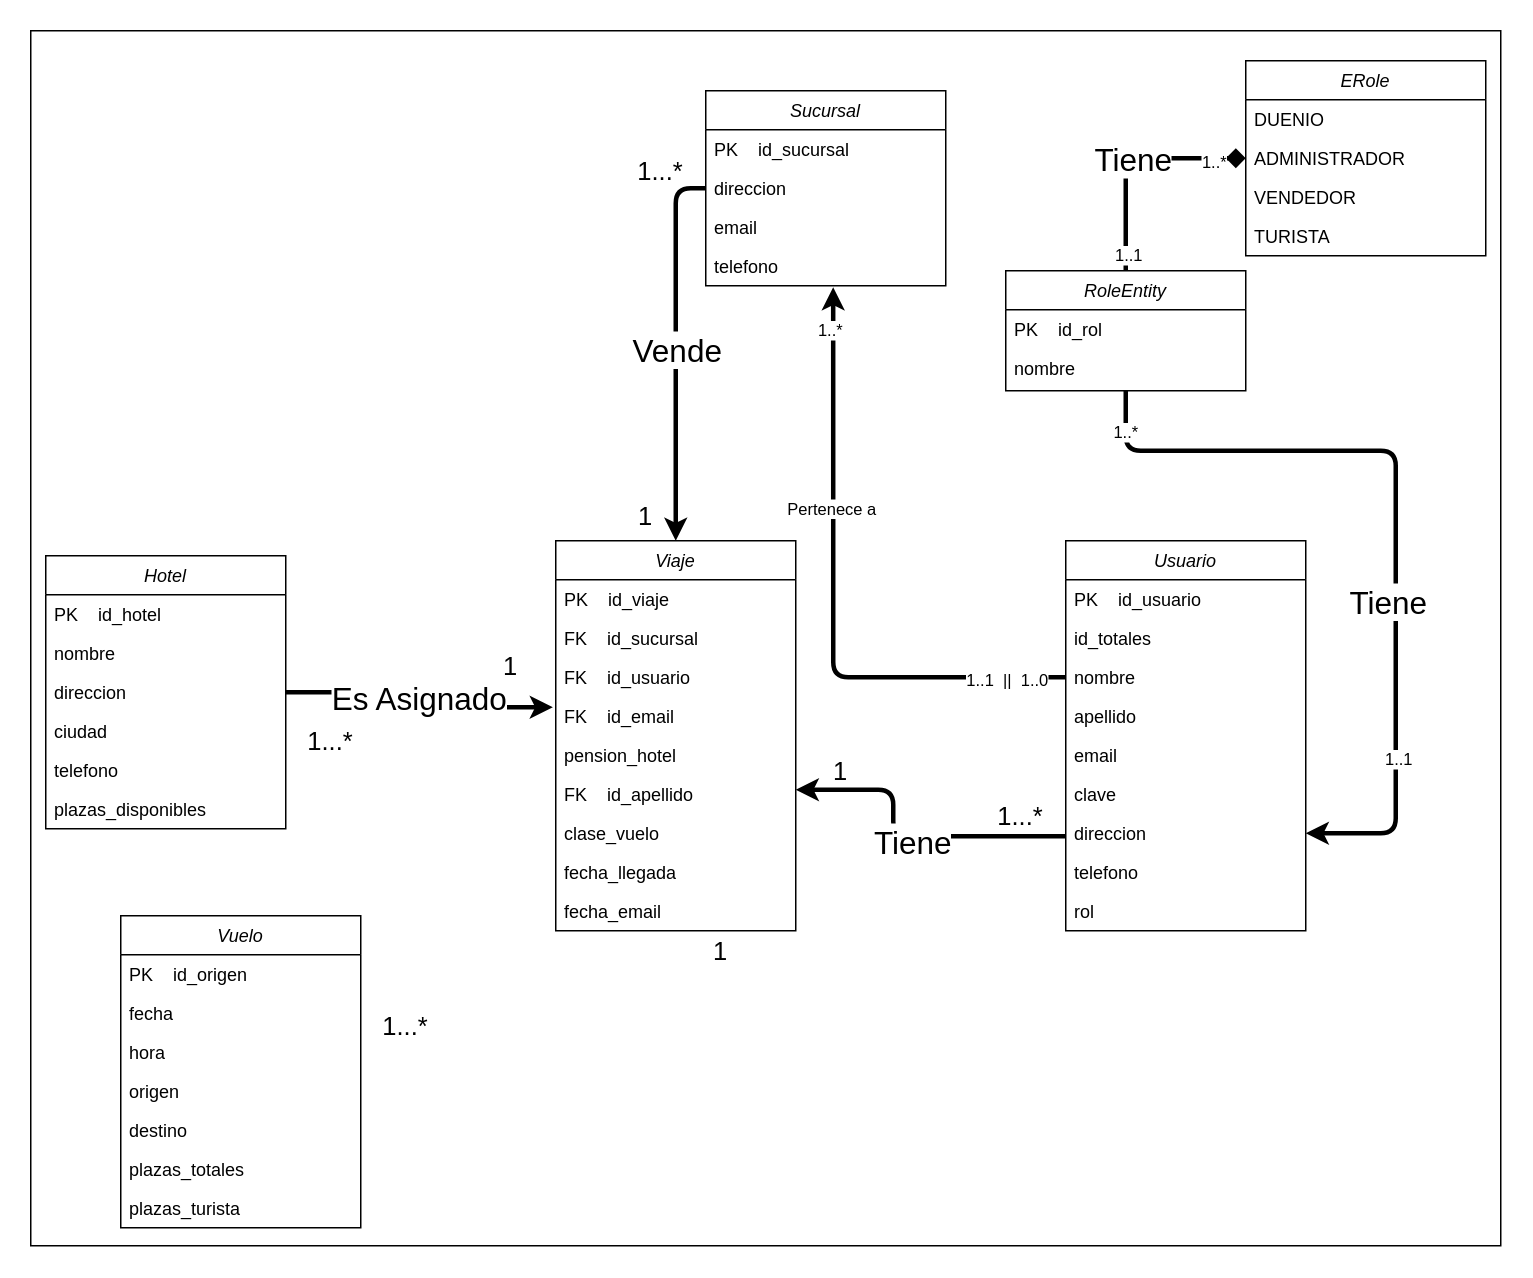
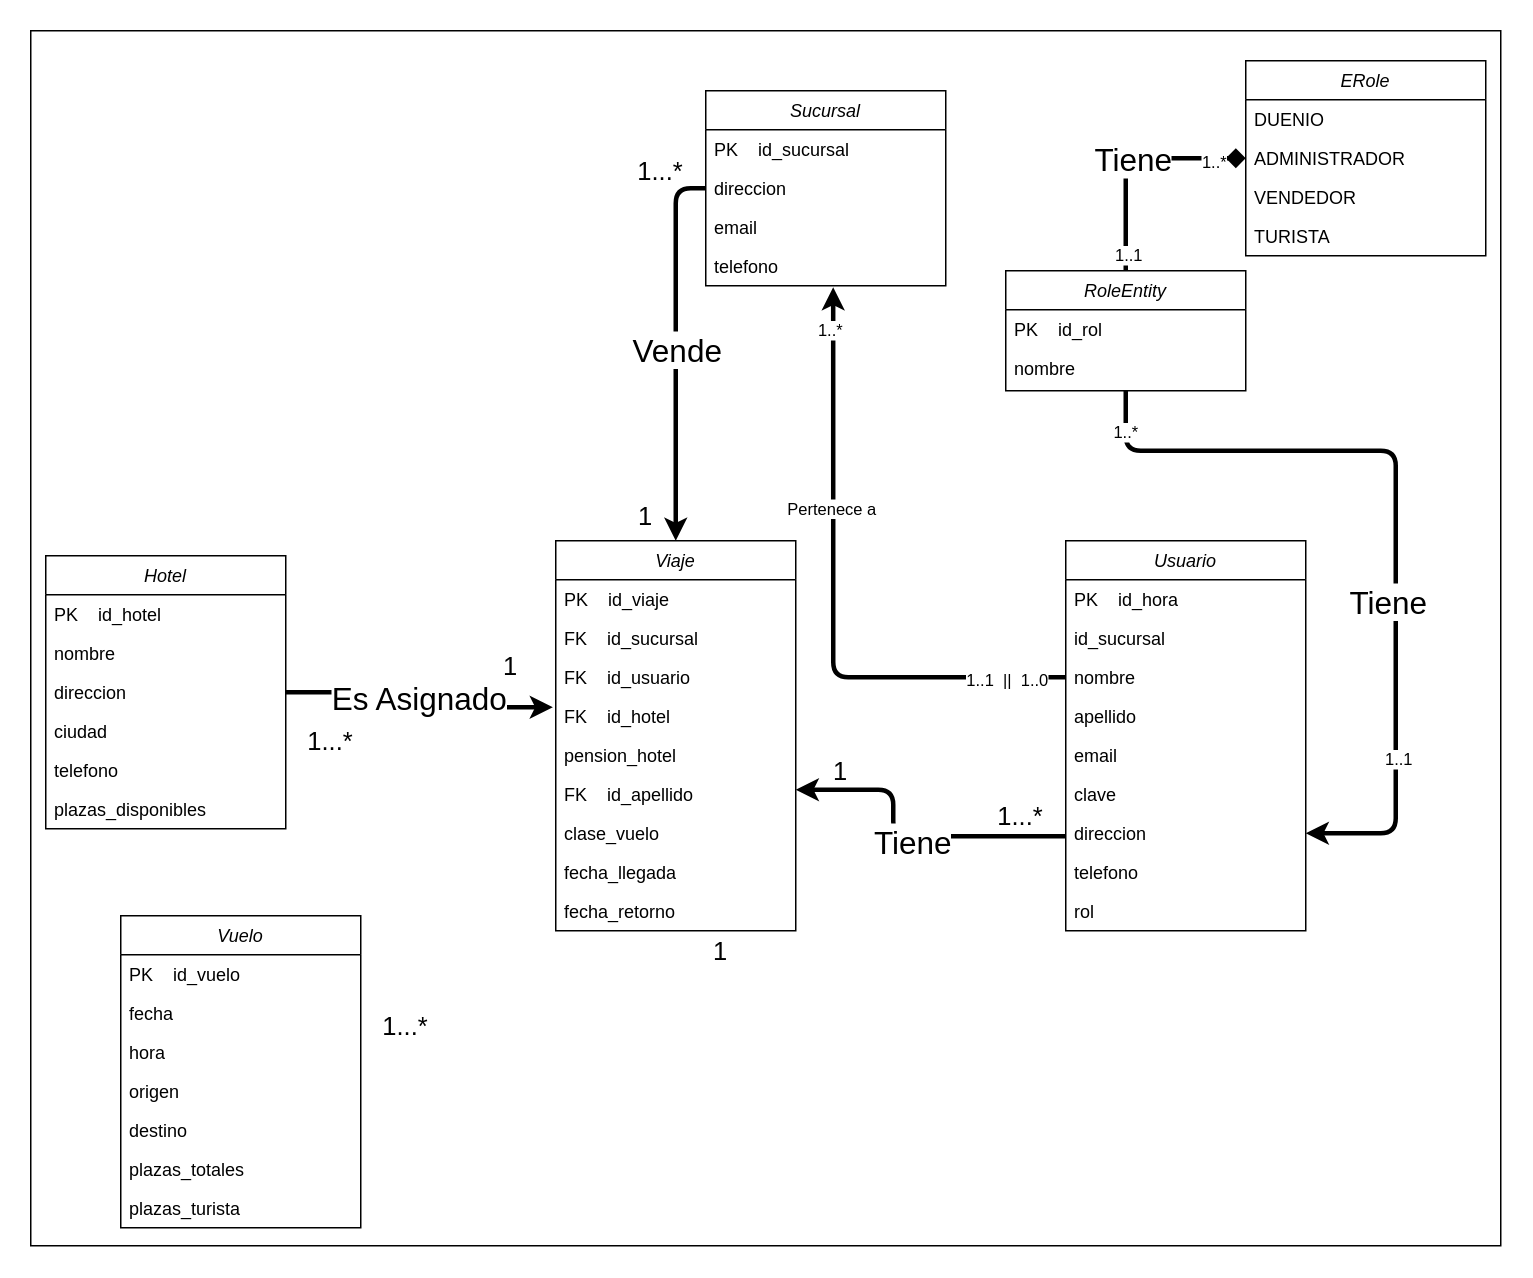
- <mxCell id="7" value="PK    id_usuario" style="text;align=left;verticalAlign=top;spacingLeft=4;spacingRight=4;overflow=hidden;rotatable=0;points=[[0,0.5],[1,0.5]];portConstraint=eastwest;" parent="6" vertex="1"><mxGeometry y="26" width="160" height="26" as="geometry" /></mxCell>
+ <mxCell id="7" value="PK    id_hora" style="text;align=left;verticalAlign=top;spacingLeft=4;spacingRight=4;overflow=hidden;rotatable=0;points=[[0,0.5],[1,0.5]];portConstraint=eastwest;" parent="6" vertex="1"><mxGeometry y="26" width="160" height="26" as="geometry" /></mxCell>
- <mxCell id="8" value="id_totales" style="text;align=left;verticalAlign=top;spacingLeft=4;spacingRight=4;overflow=hidden;rotatable=0;points=[[0,0.5],[1,0.5]];portConstraint=eastwest;rounded=0;shadow=0;html=0;" vertex="1" parent="6"><mxGeometry y="52" width="160" height="26" as="geometry" /></mxCell>
+ <mxCell id="8" value="id_sucursal" style="text;align=left;verticalAlign=top;spacingLeft=4;spacingRight=4;overflow=hidden;rotatable=0;points=[[0,0.5],[1,0.5]];portConstraint=eastwest;rounded=0;shadow=0;html=0;" vertex="1" parent="6"><mxGeometry y="52" width="160" height="26" as="geometry" /></mxCell>
- <mxCell id="44" value="FK    id_email" style="text;align=left;verticalAlign=top;spacingLeft=4;spacingRight=4;overflow=hidden;rotatable=0;points=[[0,0.5],[1,0.5]];portConstraint=eastwest;rounded=0;shadow=0;html=0;" parent="40" vertex="1"><mxGeometry y="104" width="160" height="26" as="geometry" /></mxCell>
+ <mxCell id="44" value="FK    id_hotel" style="text;align=left;verticalAlign=top;spacingLeft=4;spacingRight=4;overflow=hidden;rotatable=0;points=[[0,0.5],[1,0.5]];portConstraint=eastwest;rounded=0;shadow=0;html=0;" parent="40" vertex="1"><mxGeometry y="104" width="160" height="26" as="geometry" /></mxCell>
- <mxCell id="49" value="fecha_email" style="text;align=left;verticalAlign=top;spacingLeft=4;spacingRight=4;overflow=hidden;rotatable=0;points=[[0,0.5],[1,0.5]];portConstraint=eastwest;rounded=0;shadow=0;html=0;" parent="40" vertex="1"><mxGeometry y="234" width="160" height="26" as="geometry" /></mxCell>
+ <mxCell id="49" value="fecha_retorno" style="text;align=left;verticalAlign=top;spacingLeft=4;spacingRight=4;overflow=hidden;rotatable=0;points=[[0,0.5],[1,0.5]];portConstraint=eastwest;rounded=0;shadow=0;html=0;" parent="40" vertex="1"><mxGeometry y="234" width="160" height="26" as="geometry" /></mxCell>
- <mxCell id="56" value="PK    id_origen" style="text;align=left;verticalAlign=top;spacingLeft=4;spacingRight=4;overflow=hidden;rotatable=0;points=[[0,0.5],[1,0.5]];portConstraint=eastwest;" parent="55" vertex="1"><mxGeometry y="26" width="160" height="26" as="geometry" /></mxCell>
+ <mxCell id="56" value="PK    id_vuelo" style="text;align=left;verticalAlign=top;spacingLeft=4;spacingRight=4;overflow=hidden;rotatable=0;points=[[0,0.5],[1,0.5]];portConstraint=eastwest;" parent="55" vertex="1"><mxGeometry y="26" width="160" height="26" as="geometry" /></mxCell>
